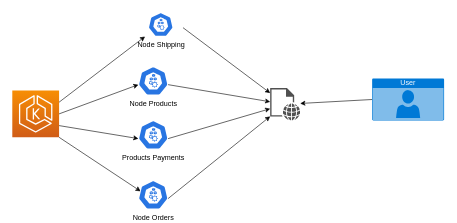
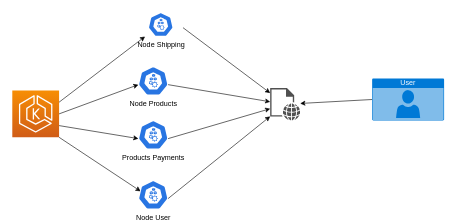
- <mxCell id="12" value="Node Orders&lt;br&gt;" style="sketch=0;html=1;dashed=0;whitespace=wrap;fillColor=#2875E2;strokeColor=#ffffff;points=[[0.005,0.63,0],[0.1,0.2,0],[0.9,0.2,0],[0.5,0,0],[0.995,0.63,0],[0.72,0.99,0],[0.5,1,0],[0.28,0.99,0]];verticalLabelPosition=bottom;align=center;verticalAlign=top;shape=mxgraph.kubernetes.icon;prIcon=node" vertex="1" parent="1"><mxGeometry x="230" y="300" width="50" height="48" as="geometry" /></mxCell>
+ <mxCell id="12" value="Node User&lt;br&gt;" style="sketch=0;html=1;dashed=0;whitespace=wrap;fillColor=#2875E2;strokeColor=#ffffff;points=[[0.005,0.63,0],[0.1,0.2,0],[0.9,0.2,0],[0.5,0,0],[0.995,0.63,0],[0.72,0.99,0],[0.5,1,0],[0.28,0.99,0]];verticalLabelPosition=bottom;align=center;verticalAlign=top;shape=mxgraph.kubernetes.icon;prIcon=node" vertex="1" parent="1"><mxGeometry x="230" y="300" width="50" height="48" as="geometry" /></mxCell>
